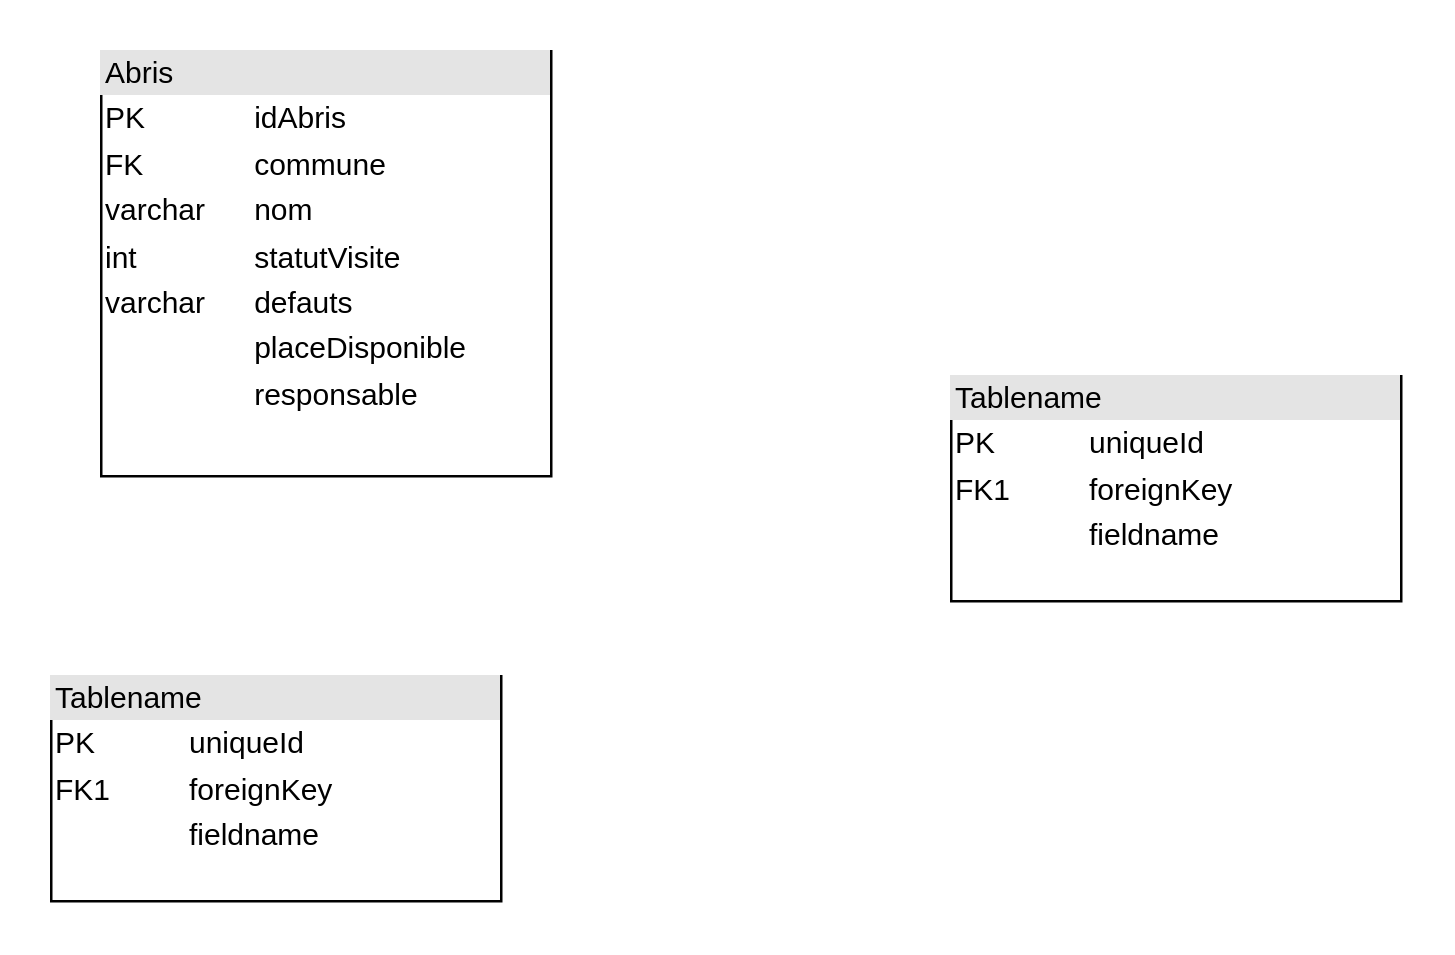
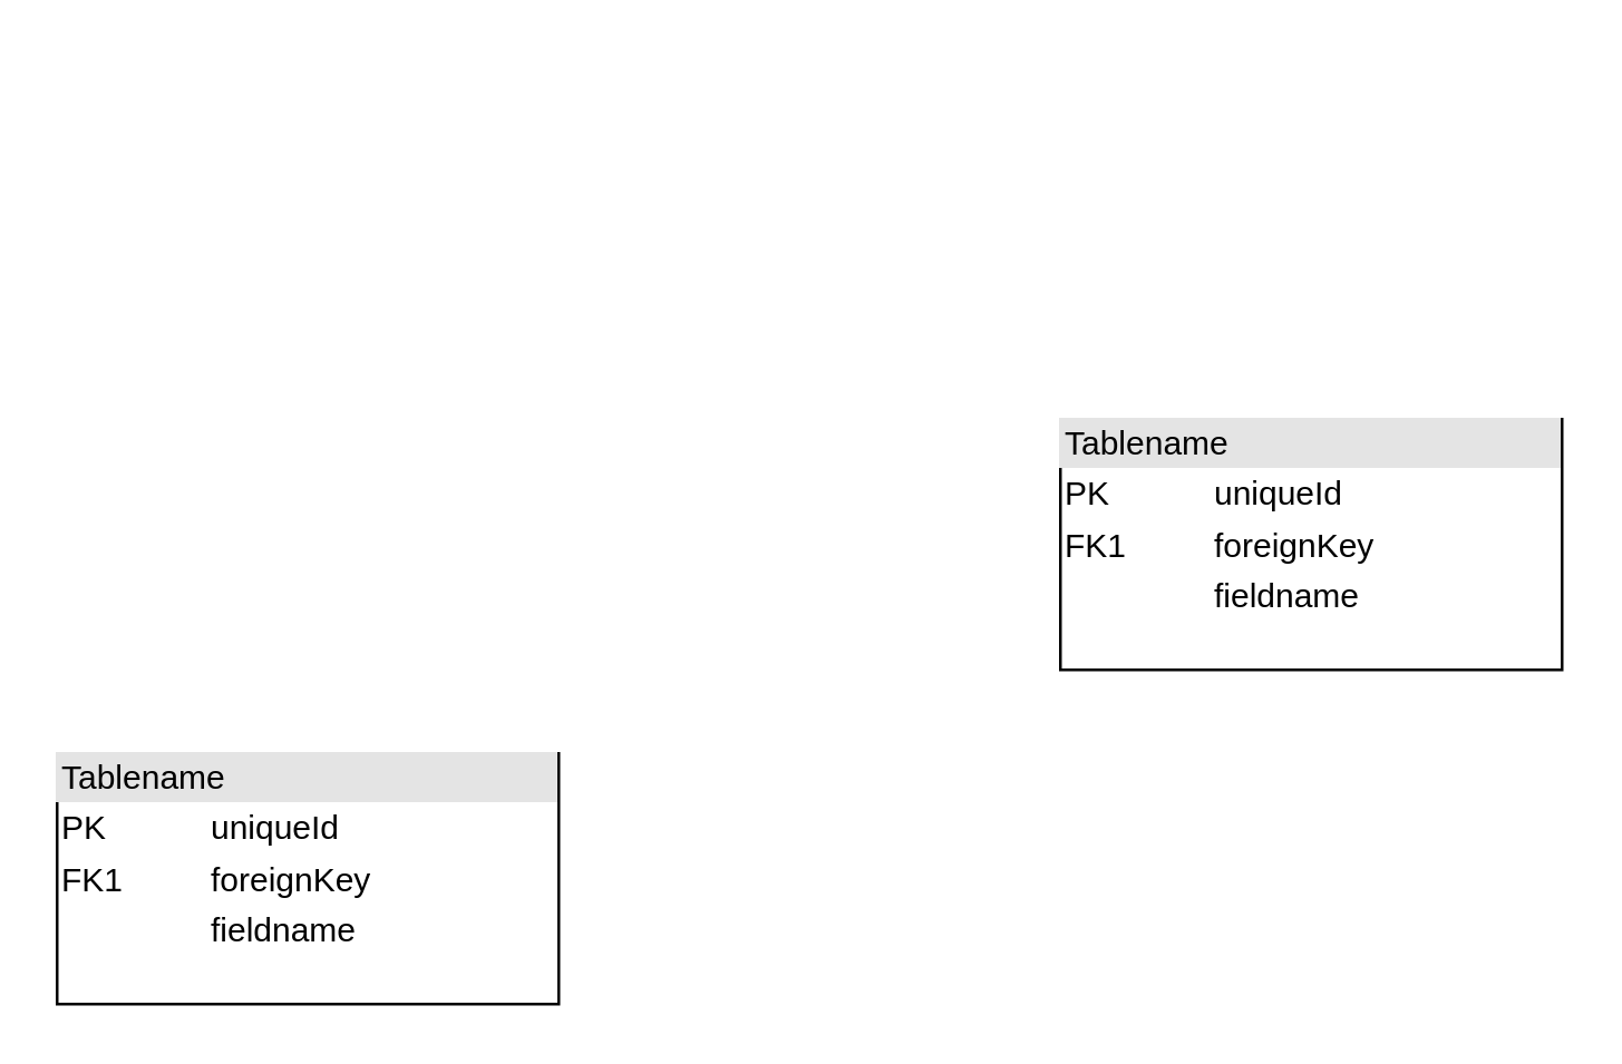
- <mxCell id="2" value="&lt;div style=&quot;box-sizing: border-box ; width: 100% ; background: #e4e4e4 ; padding: 2px&quot;&gt;Abris&lt;/div&gt;&lt;table style=&quot;width: 100% ; font-size: 1em&quot; cellpadding=&quot;2&quot; cellspacing=&quot;0&quot;&gt;&lt;tbody&gt;&lt;tr&gt;&lt;td&gt;PK&lt;/td&gt;&lt;td&gt;idAbris&lt;/td&gt;&lt;/tr&gt;&lt;tr&gt;&lt;td&gt;FK&lt;/td&gt;&lt;td&gt;commune&lt;/td&gt;&lt;/tr&gt;&lt;tr&gt;&lt;td&gt;varchar&lt;/td&gt;&lt;td&gt;nom&lt;br&gt;&lt;/td&gt;&lt;/tr&gt;&lt;tr&gt;&lt;td&gt;int&lt;/td&gt;&lt;td&gt;statutVisite&lt;/td&gt;&lt;/tr&gt;&lt;tr&gt;&lt;td&gt;varchar&lt;/td&gt;&lt;td&gt;defauts&lt;/td&gt;&lt;/tr&gt;&lt;tr&gt;&lt;td&gt;&lt;br&gt;&lt;/td&gt;&lt;td&gt;placeDisponible&lt;/td&gt;&lt;/tr&gt;&lt;tr&gt;&lt;td&gt;&lt;br&gt;&lt;/td&gt;&lt;td&gt;responsable&lt;/td&gt;&lt;/tr&gt;&lt;/tbody&gt;&lt;/table&gt;" style="verticalAlign=top;align=left;overflow=fill;html=1;" vertex="1" parent="1"><mxGeometry x="40" y="20" width="180" height="170" as="geometry" /></mxCell>
